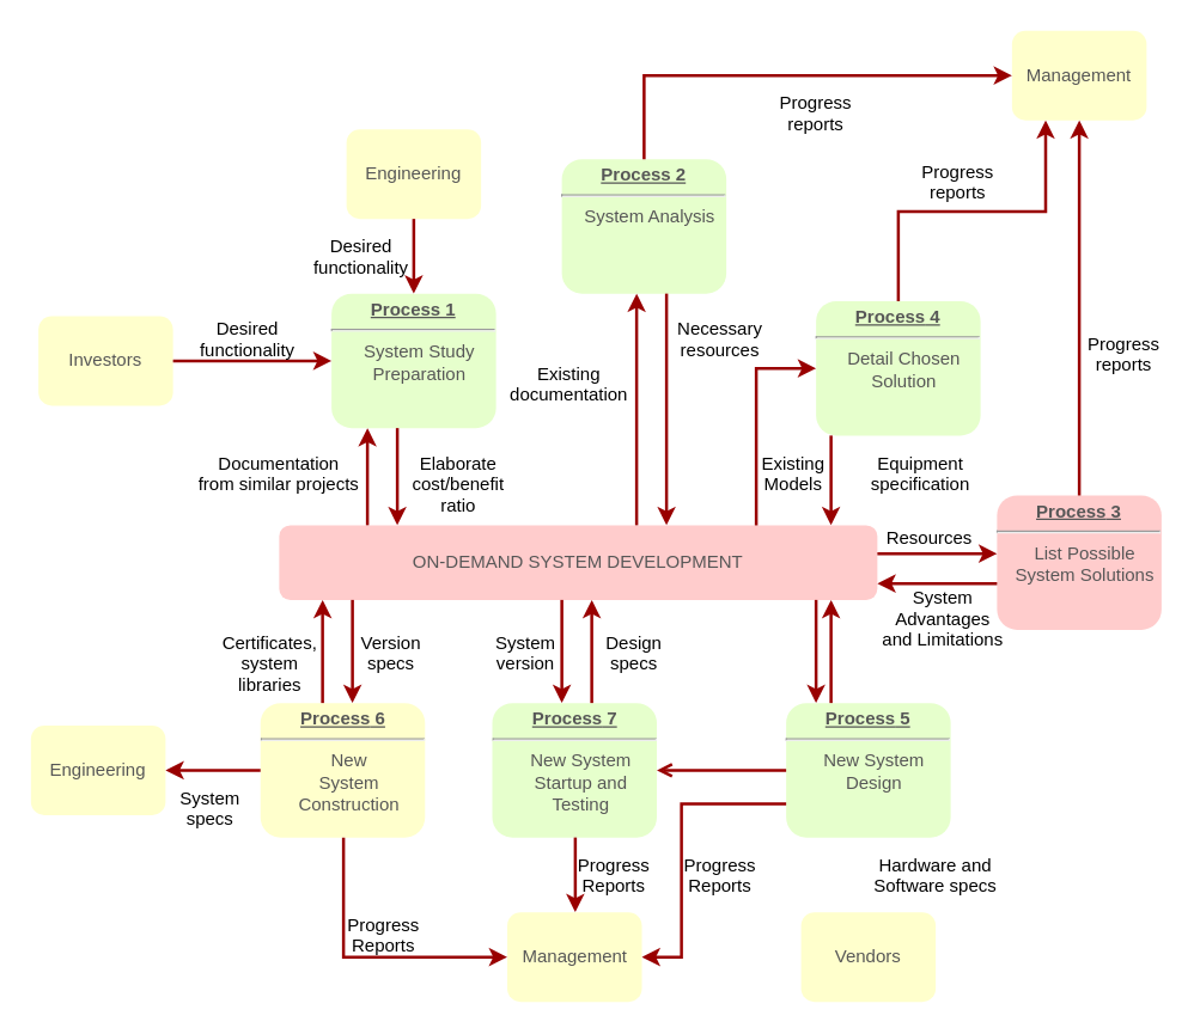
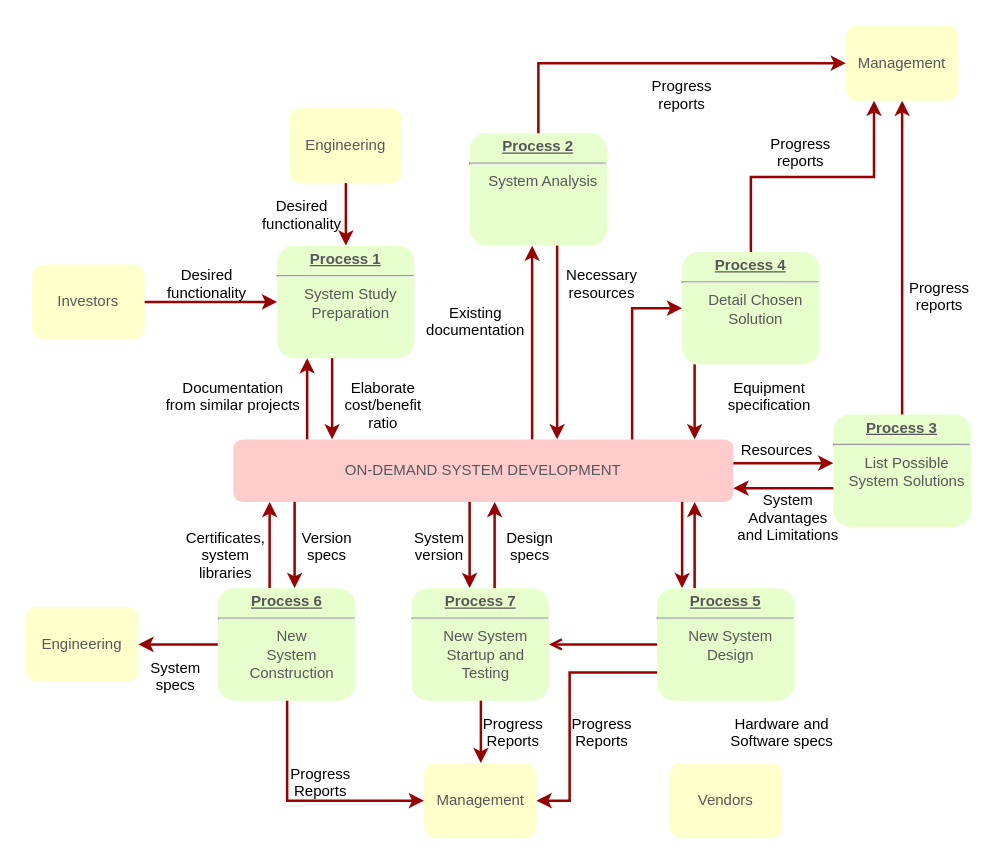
- <mxCell id="37" value="Existing&#10;Models" style="text;spacingTop=-5;align=center" parent="1" vertex="1"><mxGeometry x="515" y="301" width="30" height="20" as="geometry" /></mxCell>
- <mxCell id="7" value="&lt;p style=&quot;margin: 0px; margin-top: 4px; text-align: center; text-decoration: underline;&quot;&gt;&lt;strong&gt;&lt;strong&gt;Process&lt;/strong&gt; 3&lt;br&gt;&lt;/strong&gt;&lt;/p&gt;&lt;hr&gt;&lt;p style=&quot;margin: 0px; margin-left: 8px;&quot;&gt;List Possible&lt;/p&gt;&lt;p style=&quot;margin: 0px; margin-left: 8px;&quot;&gt;System Solutions&lt;/p&gt;" style="verticalAlign=middle;align=center;overflow=fill;fontSize=12;fontFamily=Helvetica;html=1;rounded=1;fontStyle=0;strokeWidth=3;fillColor=#ffcccc;fontColor=#575757;strokeColor=none;glass=0;" parent="1" vertex="1"><mxGeometry x="666" y="331" width="110" height="90" as="geometry" /></mxCell>
+ <mxCell id="7" value="&lt;p style=&quot;margin: 0px; margin-top: 4px; text-align: center; text-decoration: underline;&quot;&gt;&lt;strong&gt;&lt;strong&gt;Process&lt;/strong&gt; 3&lt;br&gt;&lt;/strong&gt;&lt;/p&gt;&lt;hr&gt;&lt;p style=&quot;margin: 0px; margin-left: 8px;&quot;&gt;List Possible&lt;/p&gt;&lt;p style=&quot;margin: 0px; margin-left: 8px;&quot;&gt;System Solutions&lt;/p&gt;" style="verticalAlign=middle;align=center;overflow=fill;fontSize=12;fontFamily=Helvetica;html=1;rounded=1;fontStyle=0;strokeWidth=3;fillColor=#E6FFCC;fontColor=#575757;strokeColor=none;glass=0;" parent="1" vertex="1"><mxGeometry x="666" y="331" width="110" height="90" as="geometry" /></mxCell>
- <mxCell id="10" value="&lt;p style=&quot;margin: 0px; margin-top: 4px; text-align: center; text-decoration: underline;&quot;&gt;&lt;strong&gt;&lt;strong&gt;Process&lt;/strong&gt; 6&lt;br&gt;&lt;/strong&gt;&lt;/p&gt;&lt;hr&gt;&lt;p style=&quot;margin: 0px; margin-left: 8px;&quot;&gt;New&lt;/p&gt;&lt;p style=&quot;margin: 0px; margin-left: 8px;&quot;&gt;System&lt;/p&gt;&lt;p style=&quot;margin: 0px; margin-left: 8px;&quot;&gt;Construction&lt;/p&gt;" style="verticalAlign=middle;align=center;overflow=fill;fontSize=12;fontFamily=Helvetica;html=1;rounded=1;fontStyle=0;strokeWidth=3;fillColor=#ffffcc;fontColor=#575757;strokeColor=none;glass=0;" parent="1" vertex="1"><mxGeometry x="173.5" y="470" width="110" height="90" as="geometry" /></mxCell>
+ <mxCell id="10" value="&lt;p style=&quot;margin: 0px; margin-top: 4px; text-align: center; text-decoration: underline;&quot;&gt;&lt;strong&gt;&lt;strong&gt;Process&lt;/strong&gt; 6&lt;br&gt;&lt;/strong&gt;&lt;/p&gt;&lt;hr&gt;&lt;p style=&quot;margin: 0px; margin-left: 8px;&quot;&gt;New&lt;/p&gt;&lt;p style=&quot;margin: 0px; margin-left: 8px;&quot;&gt;System&lt;/p&gt;&lt;p style=&quot;margin: 0px; margin-left: 8px;&quot;&gt;Construction&lt;/p&gt;" style="verticalAlign=middle;align=center;overflow=fill;fontSize=12;fontFamily=Helvetica;html=1;rounded=1;fontStyle=0;strokeWidth=3;fillColor=#E6FFCC;fontColor=#575757;strokeColor=none;glass=0;" parent="1" vertex="1"><mxGeometry x="173.5" y="470" width="110" height="90" as="geometry" /></mxCell>
